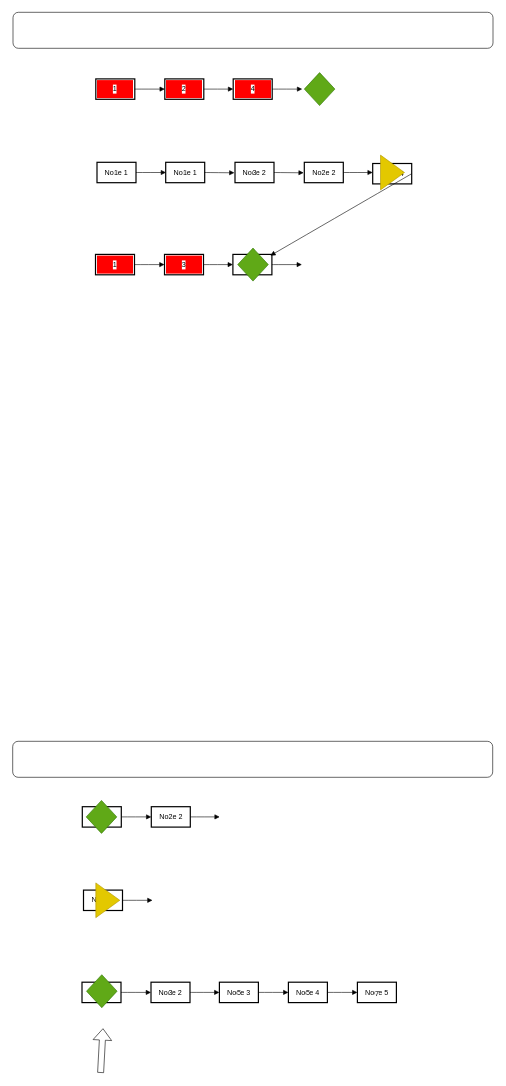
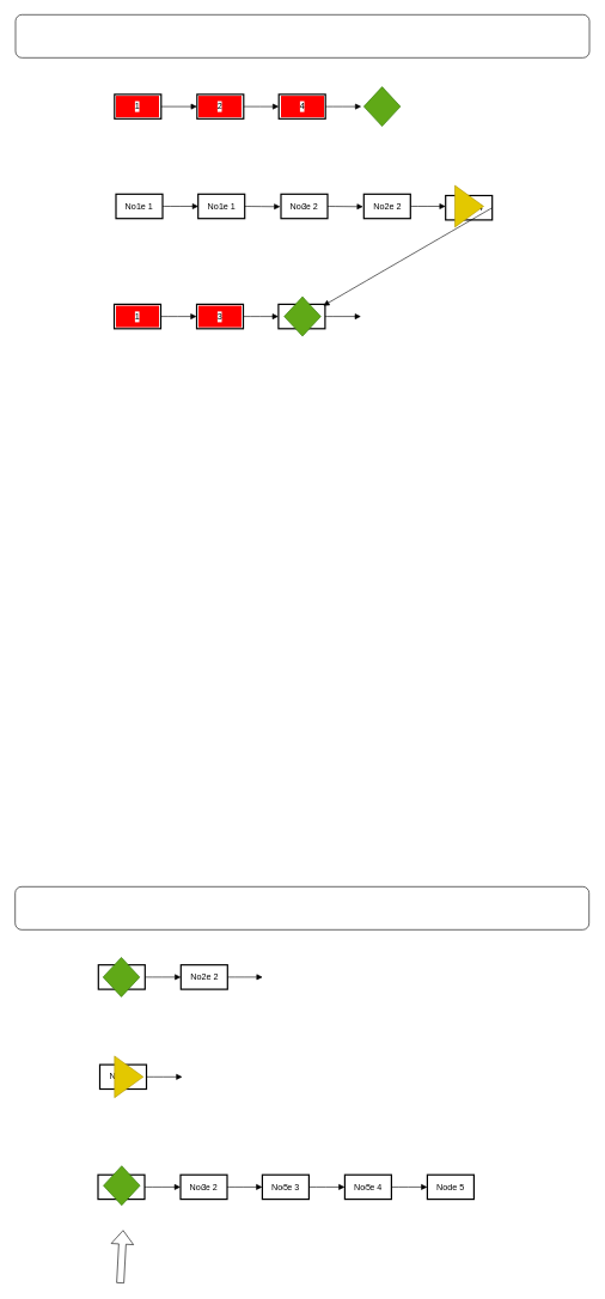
- <mxCell id="55" value="7" style="text;html=1;strokeColor=none;fillColor=none;align=center;verticalAlign=middle;whiteSpace=wrap;rounded=0;labelBackgroundColor=default;" vertex="1" parent="1"><mxGeometry x="597.5" y="1640.5" width="60" height="30" as="geometry" /></mxCell>
